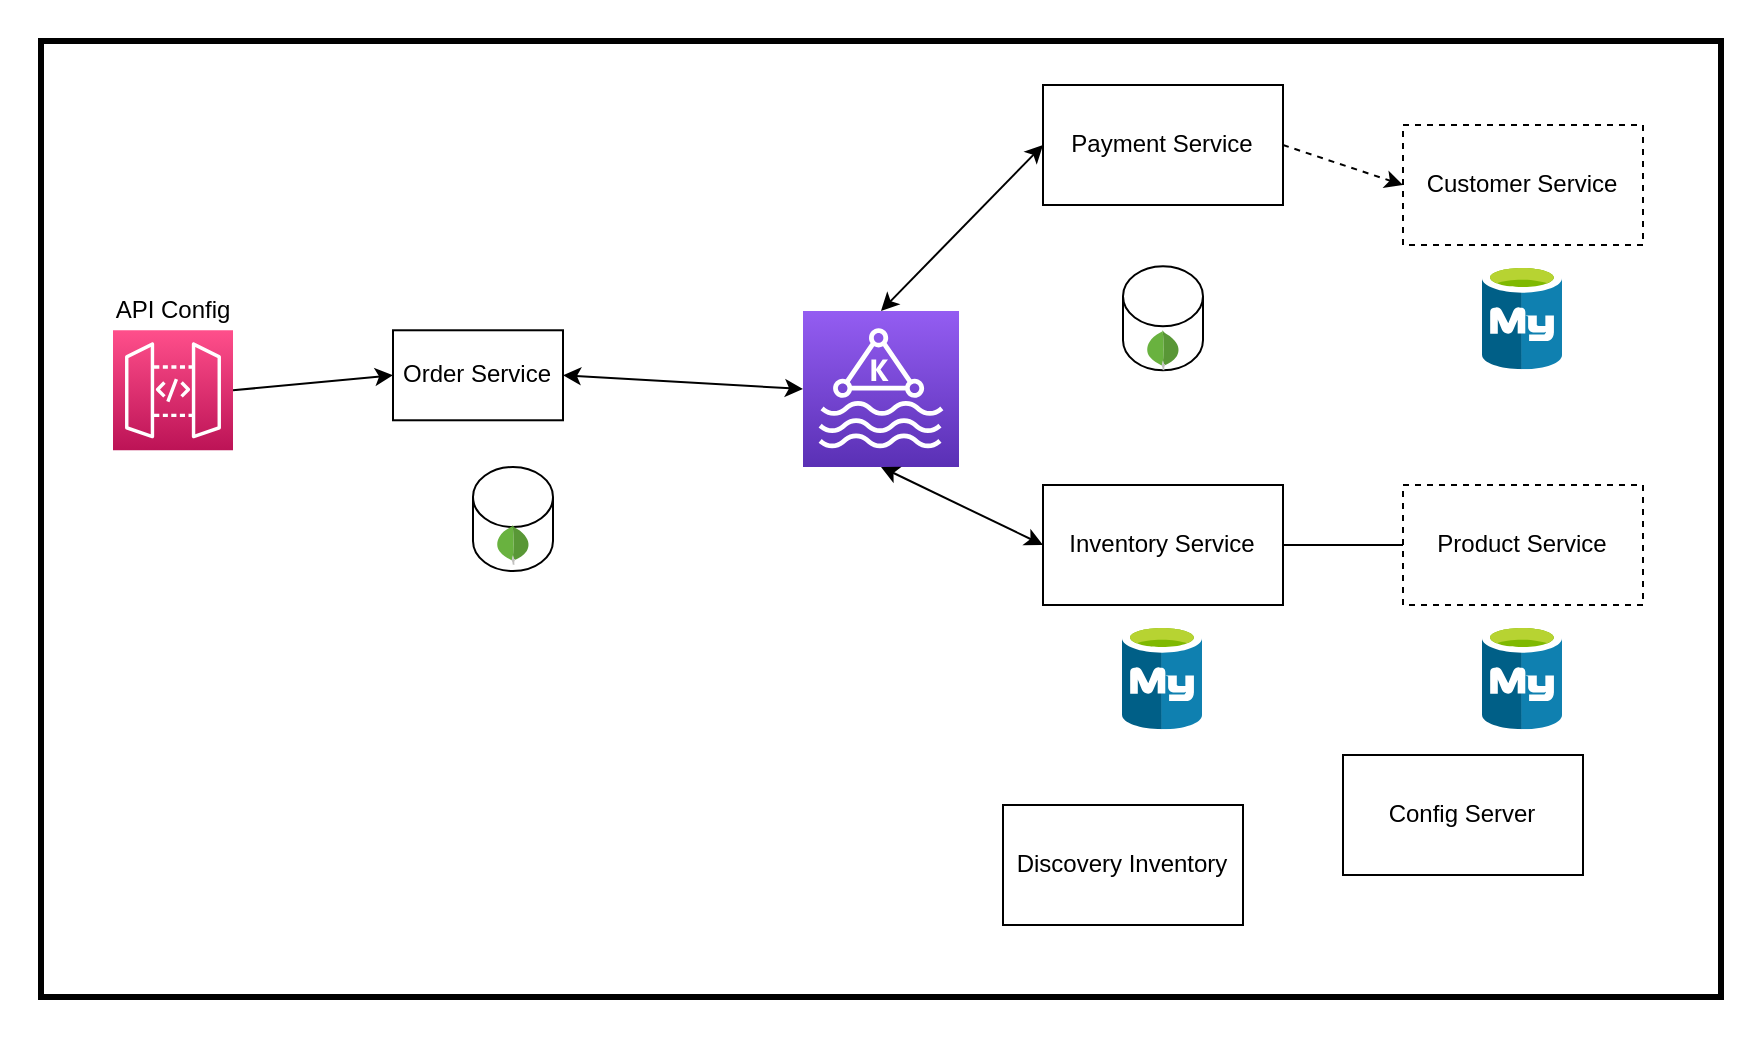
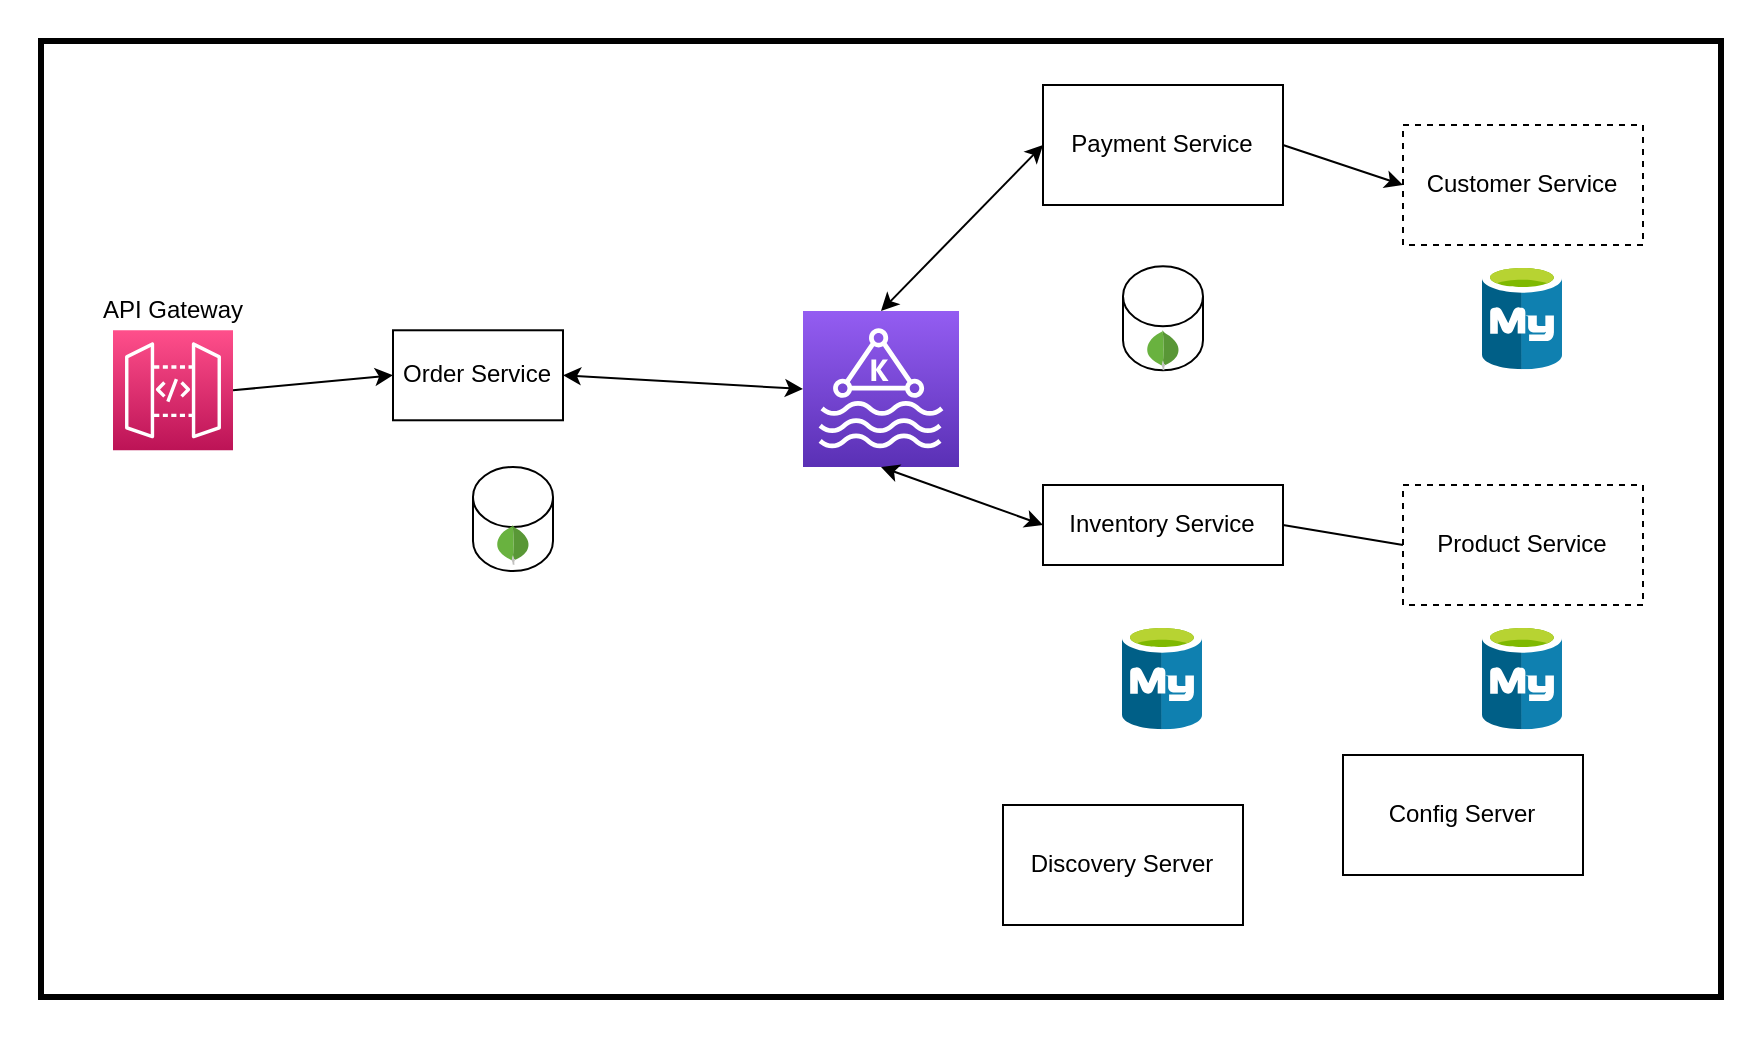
- <mxCell id="16" value="" style="endArrow=classic;html=1;exitX=1;exitY=0.5;exitDx=0;exitDy=0;entryX=0;entryY=0.5;entryDx=0;entryDy=0;dashed=1;" edge="1" parent="1" source="3" target="5"><mxGeometry width="50" height="50" relative="1" as="geometry"><mxPoint x="671" y="102" as="sourcePoint" /><mxPoint x="381" y="382" as="targetPoint" /></mxGeometry></mxCell>
+ <mxCell id="16" value="" style="endArrow=classic;html=1;exitX=1;exitY=0.5;exitDx=0;exitDy=0;entryX=0;entryY=0.5;entryDx=0;entryDy=0;" edge="1" parent="1" source="3" target="5"><mxGeometry width="50" height="50" relative="1" as="geometry"><mxPoint x="671" y="102" as="sourcePoint" /><mxPoint x="381" y="382" as="targetPoint" /></mxGeometry></mxCell>
- <mxCell id="15" value="API Config&lt;br&gt;" style="text;html=1;align=center;verticalAlign=middle;resizable=0;points=[];autosize=1;strokeColor=none;fillColor=none;" vertex="1" parent="1"><mxGeometry x="41" y="145.28" width="90" height="20" as="geometry" /></mxCell>
+ <mxCell id="15" value="API Gateway&lt;br&gt;" style="text;html=1;align=center;verticalAlign=middle;resizable=0;points=[];autosize=1;strokeColor=none;fillColor=none;" vertex="1" parent="1"><mxGeometry x="41" y="145.28" width="90" height="20" as="geometry" /></mxCell>
- <mxCell id="4" value="Inventory Service" style="rounded=0;whiteSpace=wrap;html=1;" parent="1" vertex="1"><mxGeometry x="521" y="242" width="120" height="60" as="geometry" /></mxCell>
+ <mxCell id="4" value="Inventory Service" style="rounded=0;whiteSpace=wrap;html=1;" parent="1" vertex="1"><mxGeometry x="521" y="242" width="120" height="40" as="geometry" /></mxCell>
- <mxCell id="20" value="Discovery Inventory" style="rounded=0;whiteSpace=wrap;html=1;labelBorderColor=none;fontColor=default;strokeWidth=1;fillColor=default;" vertex="1" parent="1"><mxGeometry x="501" y="402" width="120" height="60" as="geometry" /></mxCell>
+ <mxCell id="20" value="Discovery Server" style="rounded=0;whiteSpace=wrap;html=1;labelBorderColor=none;fontColor=default;strokeWidth=1;fillColor=default;" vertex="1" parent="1"><mxGeometry x="501" y="402" width="120" height="60" as="geometry" /></mxCell>
